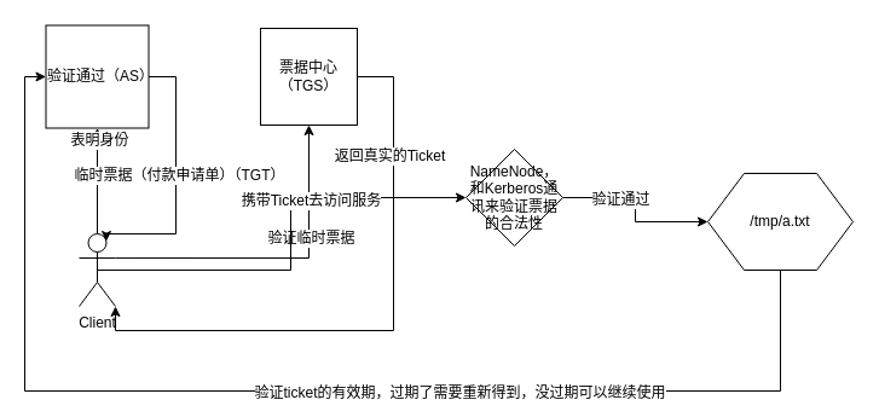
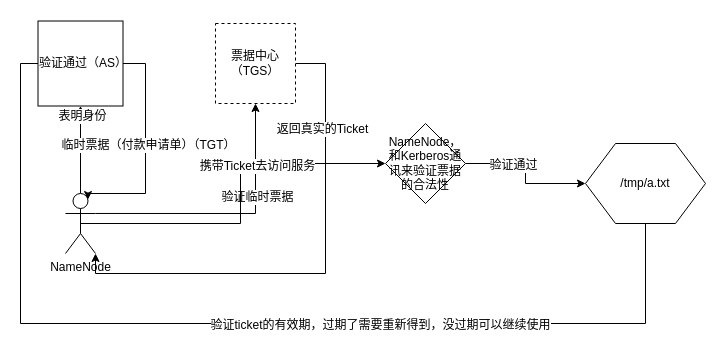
- <mxCell id="18" style="edgeStyle=orthogonalEdgeStyle;rounded=0;orthogonalLoop=1;jettySize=auto;html=1;entryX=0;entryY=0.5;entryDx=0;entryDy=0;" edge="1" parent="1" source="20" target="11"><mxGeometry relative="1" as="geometry"><Array as="points"><mxPoint x="645" y="323" /><mxPoint x="20" y="323" /><mxPoint x="20" y="63" /></Array></mxGeometry></mxCell>
+ <mxCell id="18" style="edgeStyle=orthogonalEdgeStyle;rounded=0;orthogonalLoop=1;jettySize=auto;html=1;entryX=0;entryY=0.5;entryDx=0;entryDy=0;endArrow=none;" edge="1" parent="1" source="20" target="11"><mxGeometry relative="1" as="geometry"><Array as="points"><mxPoint x="645" y="323" /><mxPoint x="20" y="323" /><mxPoint x="20" y="63" /></Array></mxGeometry></mxCell>
- <mxCell id="14" value="票据中心（TGS）" style="whiteSpace=wrap;html=1;aspect=fixed;" vertex="1" parent="1"><mxGeometry x="215" y="23" width="80" height="80" as="geometry" /></mxCell>
+ <mxCell id="14" value="票据中心（TGS）" style="whiteSpace=wrap;html=1;aspect=fixed;dashed=1;" vertex="1" parent="1"><mxGeometry x="215" y="23" width="80" height="80" as="geometry" /></mxCell>
- <mxCell id="8" value="Client" style="shape=umlActor;verticalLabelPosition=bottom;labelBackgroundColor=#ffffff;verticalAlign=top;html=1;outlineConnect=0;" vertex="1" parent="1"><mxGeometry x="65" y="193" width="30" height="60" as="geometry" /></mxCell>
+ <mxCell id="8" value="NameNode" style="shape=umlActor;verticalLabelPosition=bottom;labelBackgroundColor=#ffffff;verticalAlign=top;html=1;outlineConnect=0;" vertex="1" parent="1"><mxGeometry x="65" y="193" width="30" height="60" as="geometry" /></mxCell>
